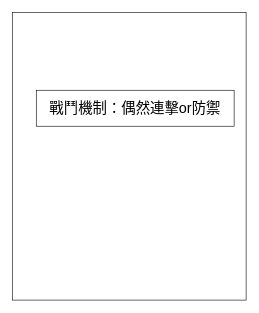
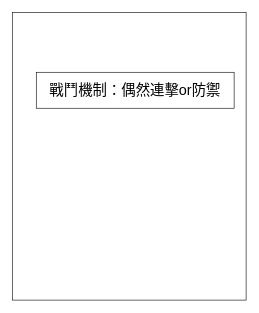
- <mxCell id="3" value="戰鬥機制：偶然連擊or防禦" style="rounded=0;whiteSpace=wrap;html=1;fontSize=24;" vertex="1" parent="1"><mxGeometry x="60" y="150" width="330" height="60" as="geometry" /></mxCell>
+ <mxCell id="3" value="戰鬥機制：偶然連擊or防禦" style="rounded=0;whiteSpace=wrap;html=1;fontSize=24;" vertex="1" parent="1"><mxGeometry x="60" y="120" width="330" height="60" as="geometry" /></mxCell>
